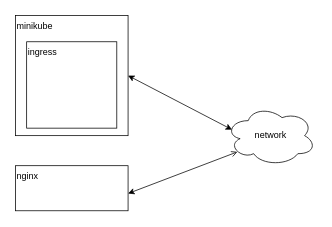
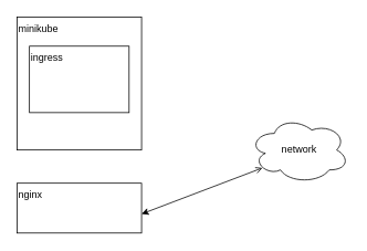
- <mxCell id="7" value="ingress" style="rounded=0;whiteSpace=wrap;html=1;verticalAlign=top;align=left;" vertex="1" parent="1"><mxGeometry x="35" y="55" width="120" height="115" as="geometry" /></mxCell>
+ <mxCell id="7" value="ingress" style="rounded=0;whiteSpace=wrap;html=1;verticalAlign=top;align=left;" vertex="1" parent="1"><mxGeometry x="35" y="55" width="120" height="80" as="geometry" /></mxCell>
- <mxCell id="5" value="" style="endArrow=classic;startArrow=classic;html=1;rounded=0;entryX=0.07;entryY=0.4;entryDx=0;entryDy=0;entryPerimeter=0;exitX=1;exitY=0.5;exitDx=0;exitDy=0;" edge="1" parent="1" source="2" target="4"><mxGeometry width="50" height="50" relative="1" as="geometry"><mxPoint x="230" y="440" as="sourcePoint" /><mxPoint x="280" y="390" as="targetPoint" /></mxGeometry></mxCell>
